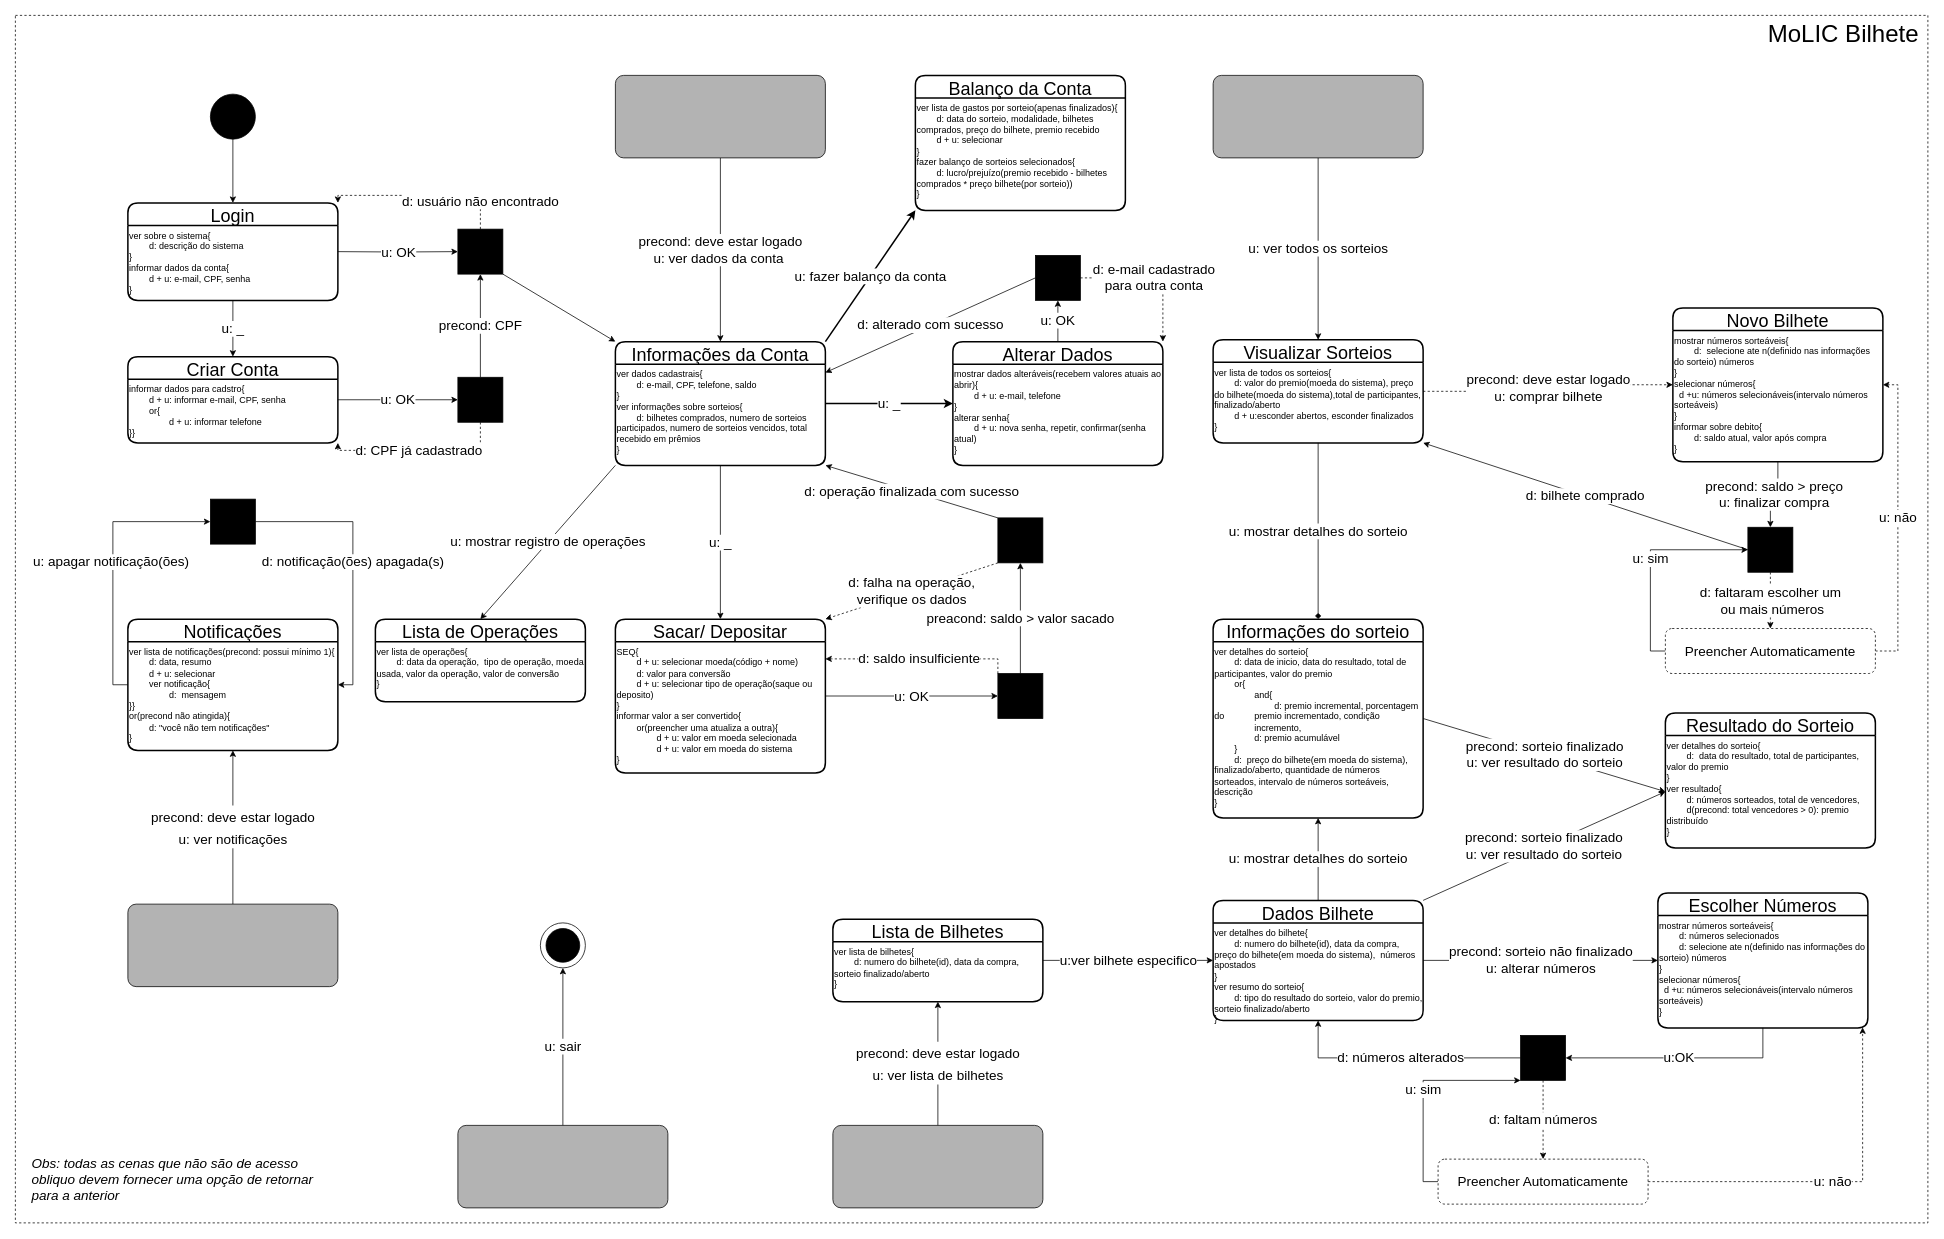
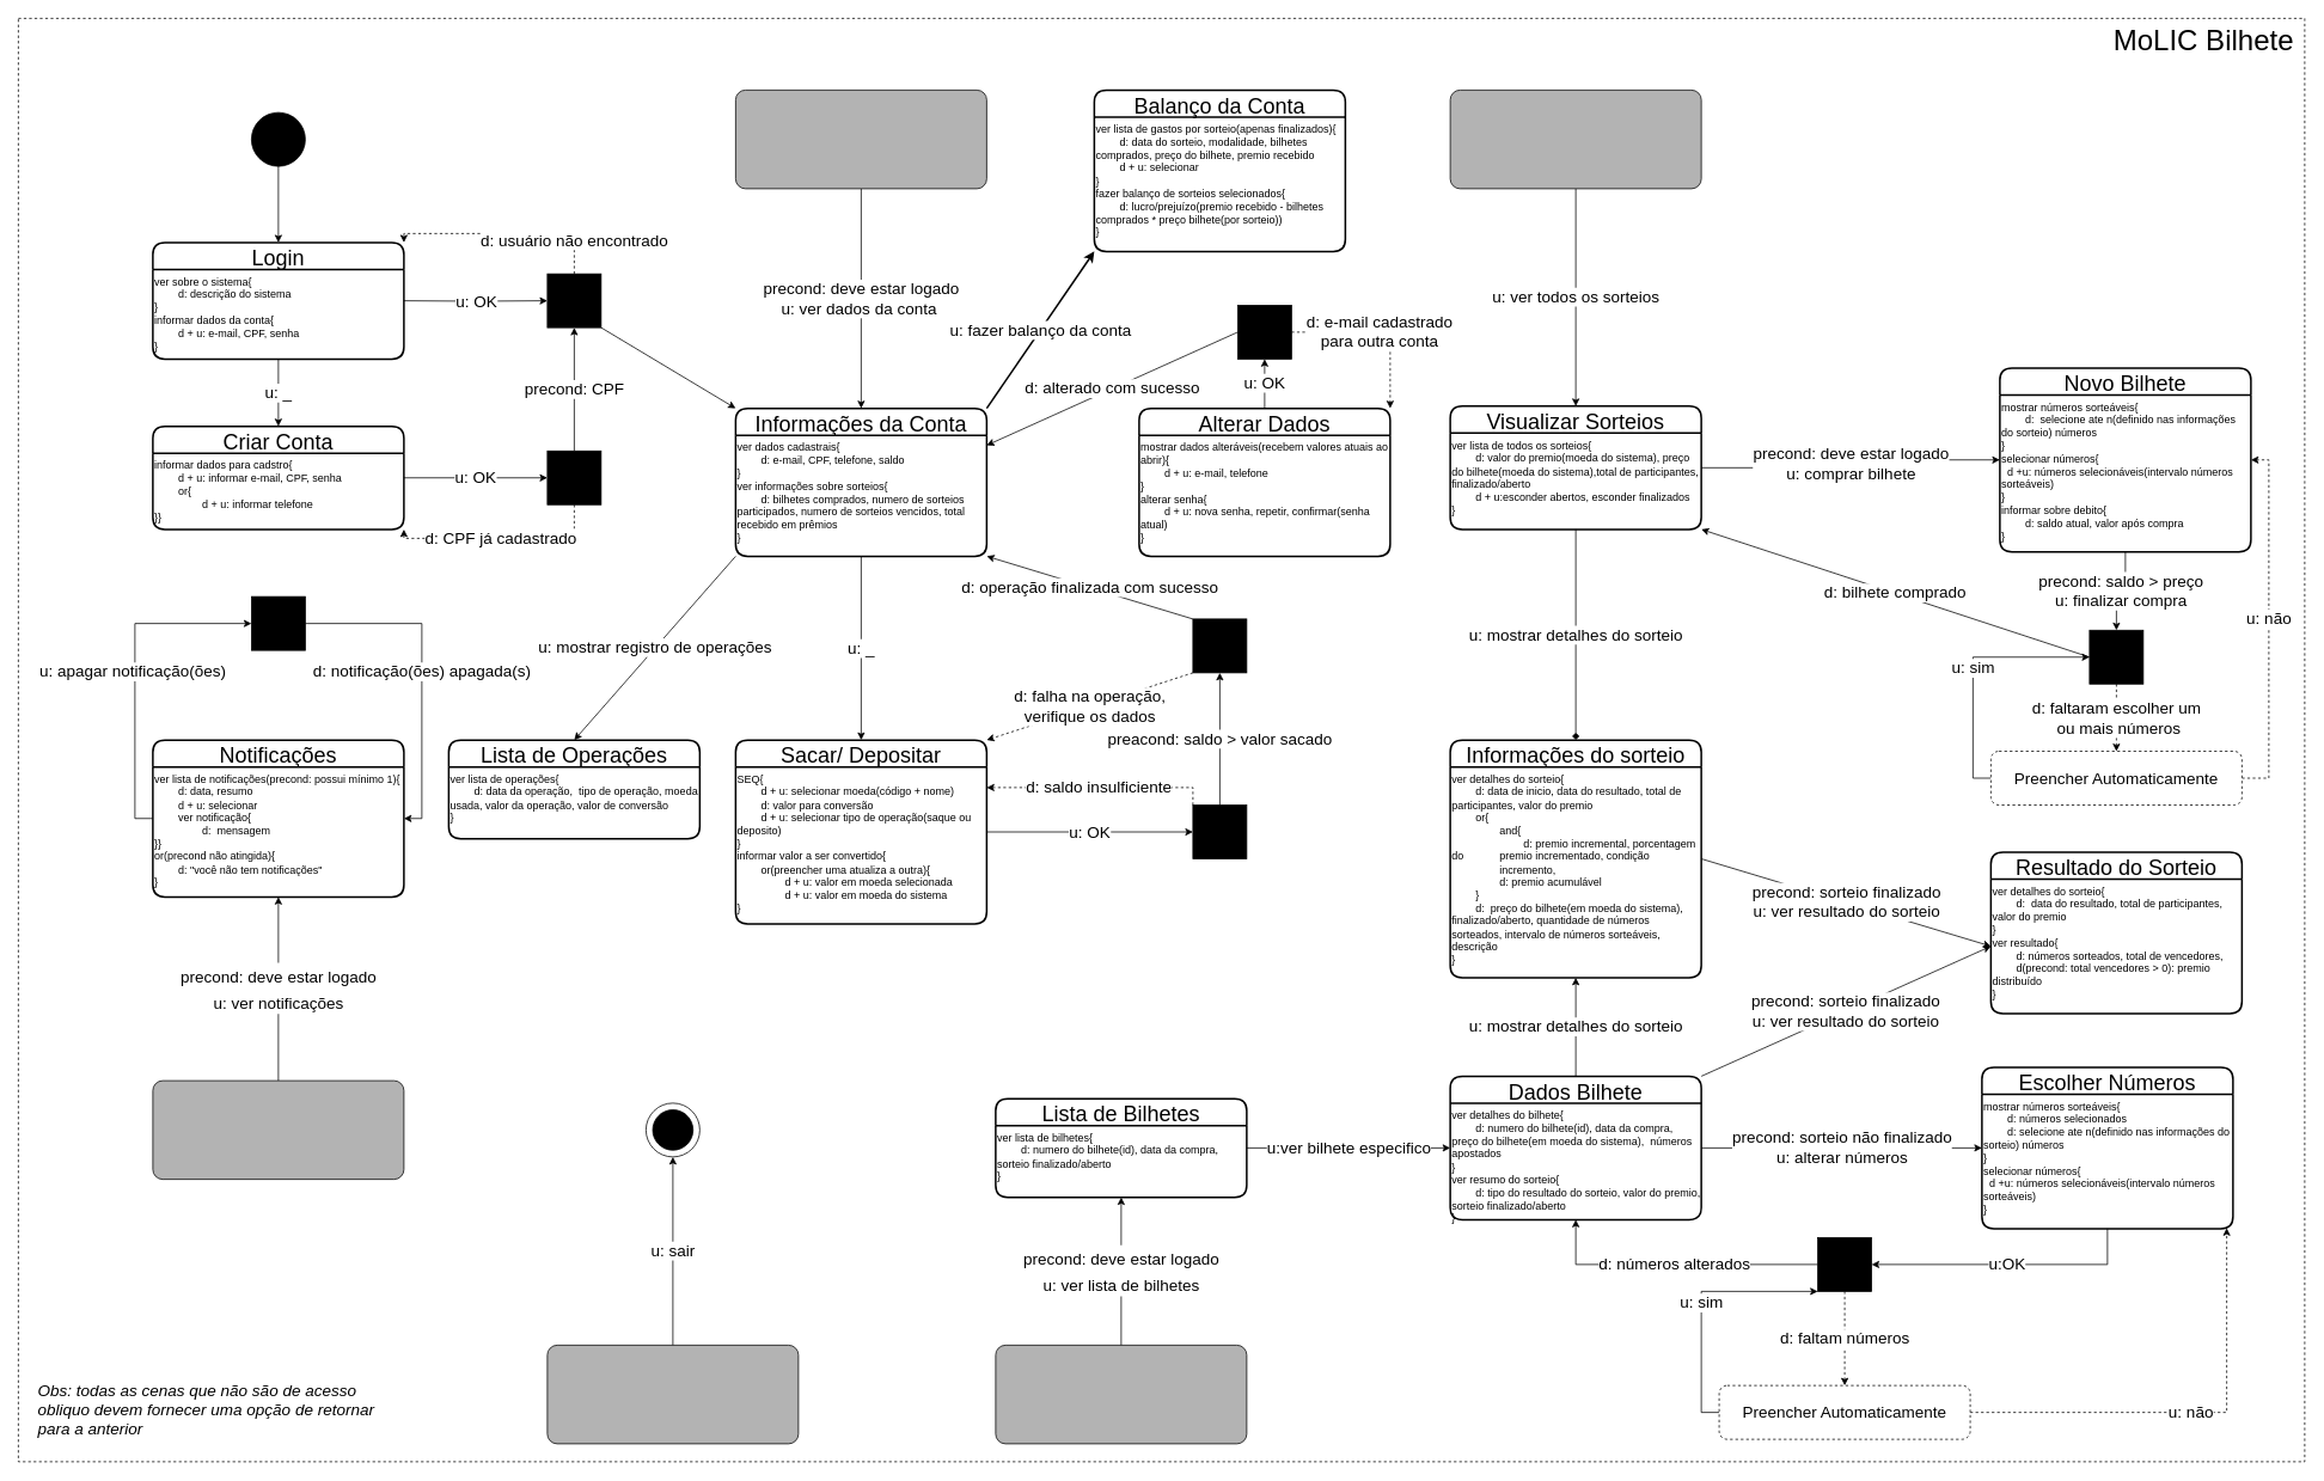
- <mxCell id="25" value="precond: deve estar logado&lt;br&gt;u: comprar bilhete" style="edgeStyle=orthogonalEdgeStyle;rounded=0;orthogonalLoop=1;jettySize=auto;html=1;exitX=1;exitY=0.5;exitDx=0;exitDy=0;entryX=0;entryY=0.5;entryDx=0;entryDy=0;fontSize=18;dashed=1;" parent="1" source="26" target="6" edge="1"><mxGeometry relative="1" as="geometry" /></mxCell>
+ <mxCell id="25" value="precond: deve estar logado&lt;br&gt;u: comprar bilhete" style="edgeStyle=orthogonalEdgeStyle;rounded=0;orthogonalLoop=1;jettySize=auto;html=1;exitX=1;exitY=0.5;exitDx=0;exitDy=0;entryX=0;entryY=0.5;entryDx=0;entryDy=0;fontSize=18;" parent="1" source="26" target="6" edge="1"><mxGeometry relative="1" as="geometry" /></mxCell>
- <mxCell id="19" value="u: _" style="edgeStyle=none;rounded=1;orthogonalLoop=1;jettySize=auto;html=1;exitX=1;exitY=0.5;exitDx=0;exitDy=0;entryX=0;entryY=0.5;entryDx=0;entryDy=0;fontSize=18;fillColor=default;fontStyle=0;startSize=30;strokeWidth=2;shadow=0;dashed=0;" parent="1" source="20" target="14" edge="1"><mxGeometry relative="1" as="geometry" /></mxCell>
